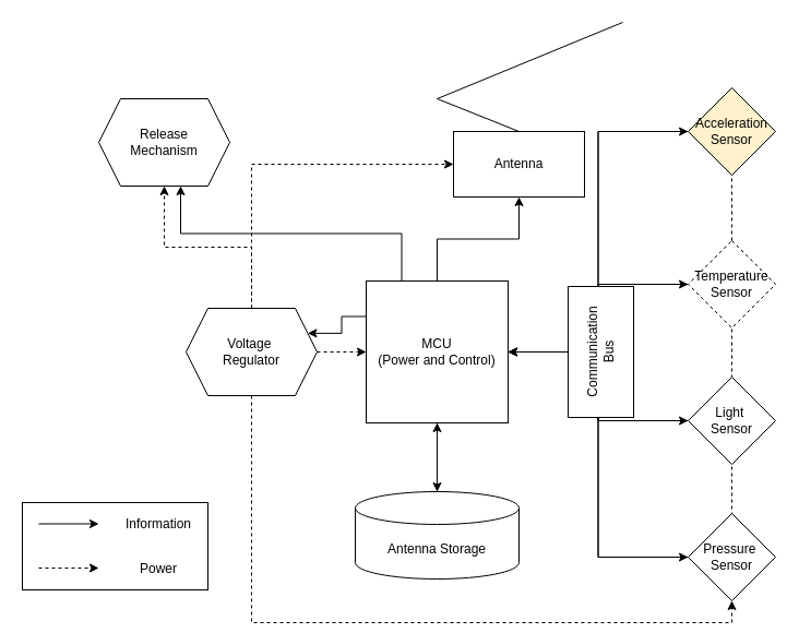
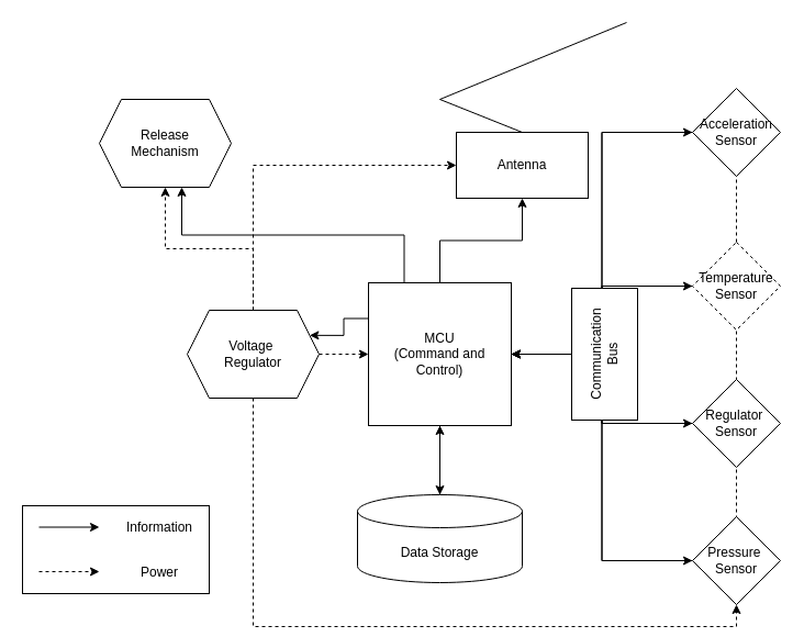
- <mxCell id="19" value="Acceleration&lt;div&gt;Sensor&lt;/div&gt;" style="rhombus;whiteSpace=wrap;html=1;fillColor=#fff2cc;" vertex="1" parent="1"><mxGeometry x="630" y="80" width="80" height="80" as="geometry" /></mxCell>
+ <mxCell id="19" value="Acceleration&lt;div&gt;Sensor&lt;/div&gt;" style="rhombus;whiteSpace=wrap;html=1;" vertex="1" parent="1"><mxGeometry x="630" y="80" width="80" height="80" as="geometry" /></mxCell>
- <mxCell id="11" value="MCU&lt;div&gt;(Power and Control)&lt;/div&gt;" style="whiteSpace=wrap;html=1;aspect=fixed;" vertex="1" parent="1"><mxGeometry x="335" y="257" width="130" height="130" as="geometry" /></mxCell>
+ <mxCell id="11" value="MCU&lt;div&gt;(Command and Control)&lt;/div&gt;" style="whiteSpace=wrap;html=1;aspect=fixed;" vertex="1" parent="1"><mxGeometry x="335" y="257" width="130" height="130" as="geometry" /></mxCell>
- <mxCell id="13" value="Light&amp;nbsp;&lt;div&gt;Sensor&lt;/div&gt;" style="rhombus;whiteSpace=wrap;html=1;" vertex="1" parent="1"><mxGeometry x="630" y="345" width="80" height="80" as="geometry" /></mxCell>
+ <mxCell id="13" value="Regulator&amp;nbsp;&lt;div&gt;Sensor&lt;/div&gt;" style="rhombus;whiteSpace=wrap;html=1;" vertex="1" parent="1"><mxGeometry x="630" y="345" width="80" height="80" as="geometry" /></mxCell>
- <mxCell id="22" value="Antenna Storage" style="shape=cylinder3;whiteSpace=wrap;html=1;boundedLbl=1;backgroundOutline=1;size=15;" vertex="1" parent="1"><mxGeometry x="325" y="450" width="150" height="80" as="geometry" /></mxCell>
+ <mxCell id="22" value="Data Storage" style="shape=cylinder3;whiteSpace=wrap;html=1;boundedLbl=1;backgroundOutline=1;size=15;" vertex="1" parent="1"><mxGeometry x="325" y="450" width="150" height="80" as="geometry" /></mxCell>
